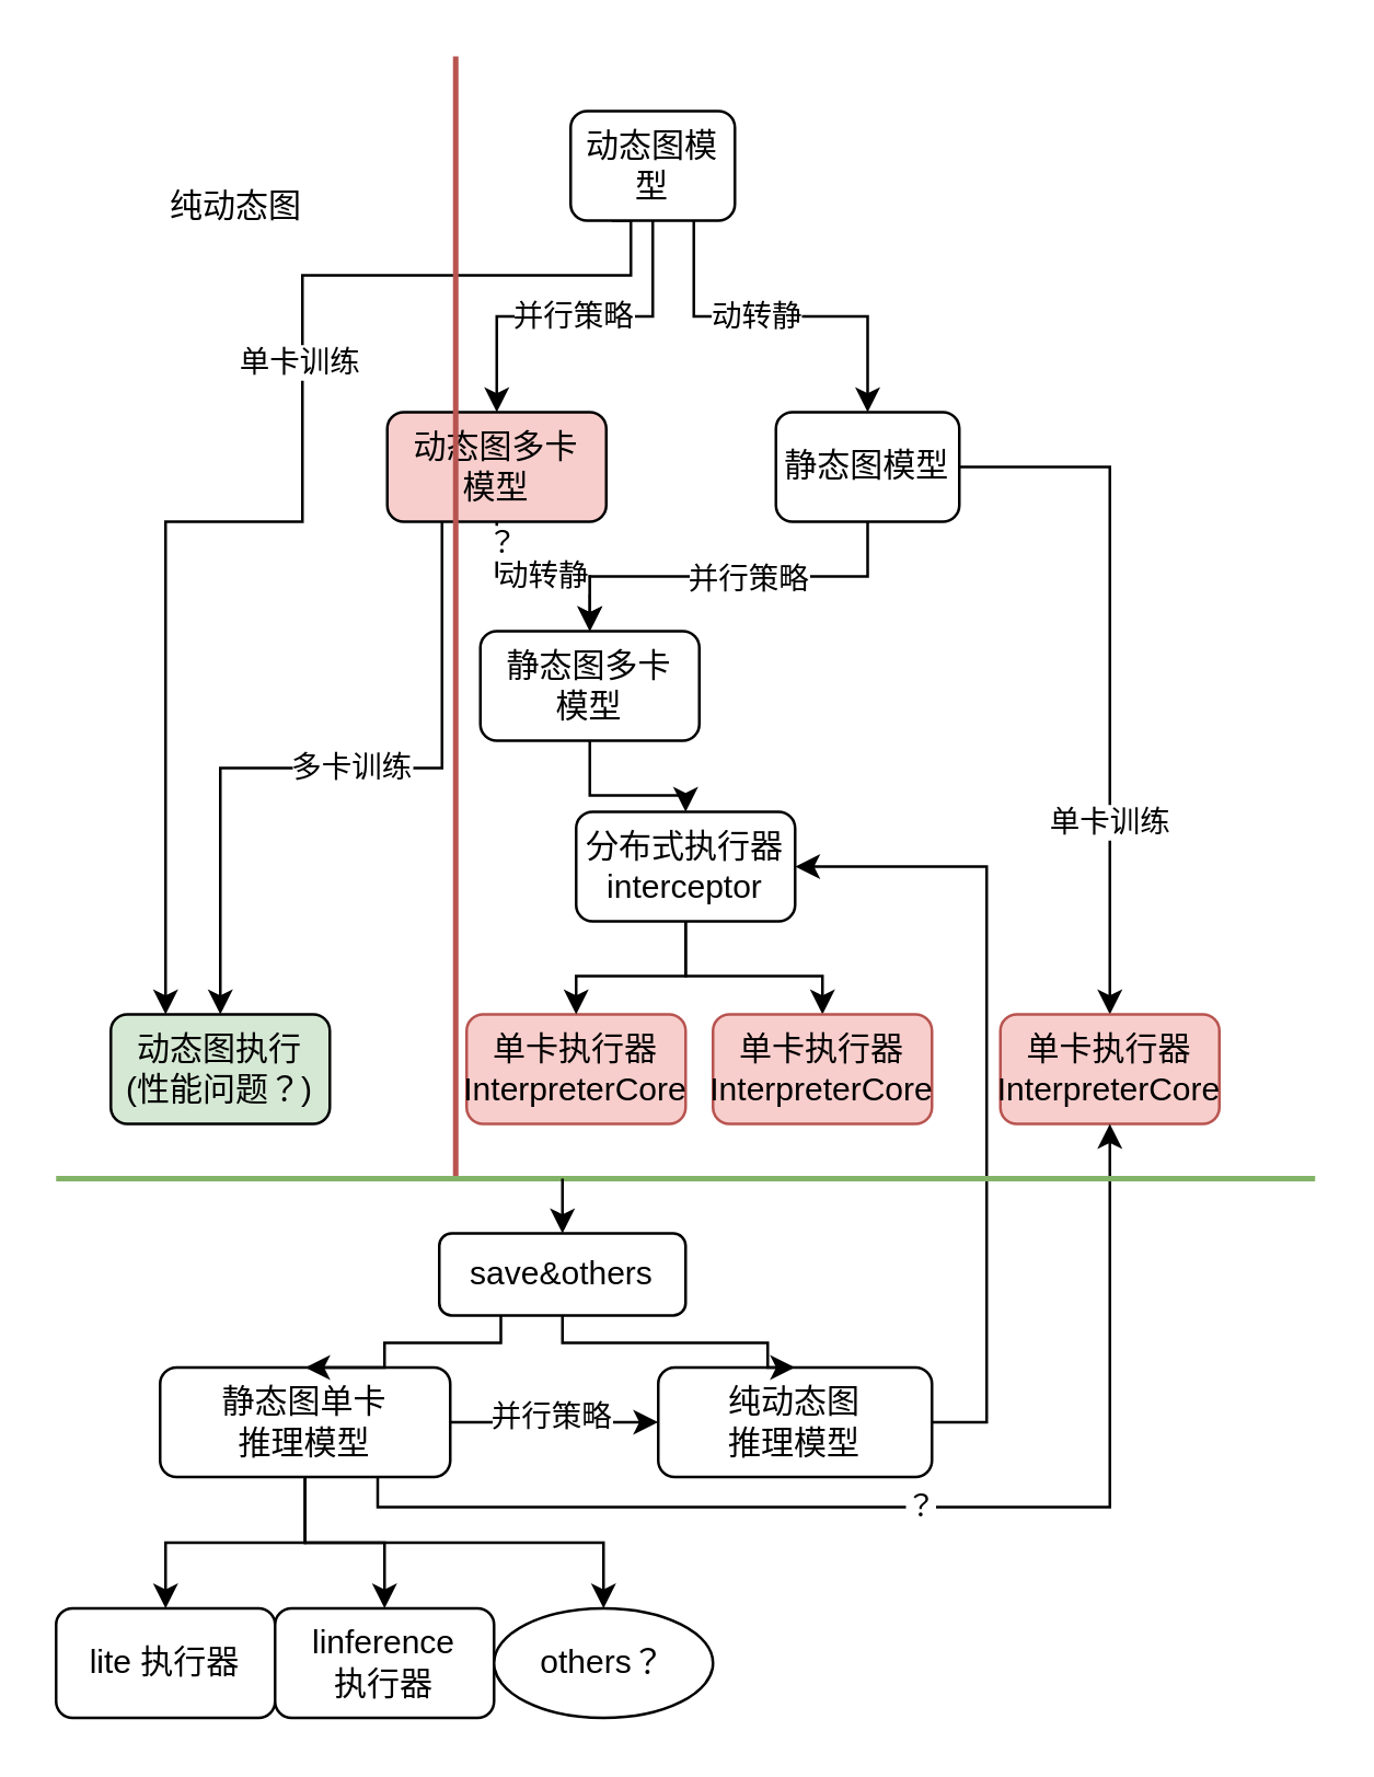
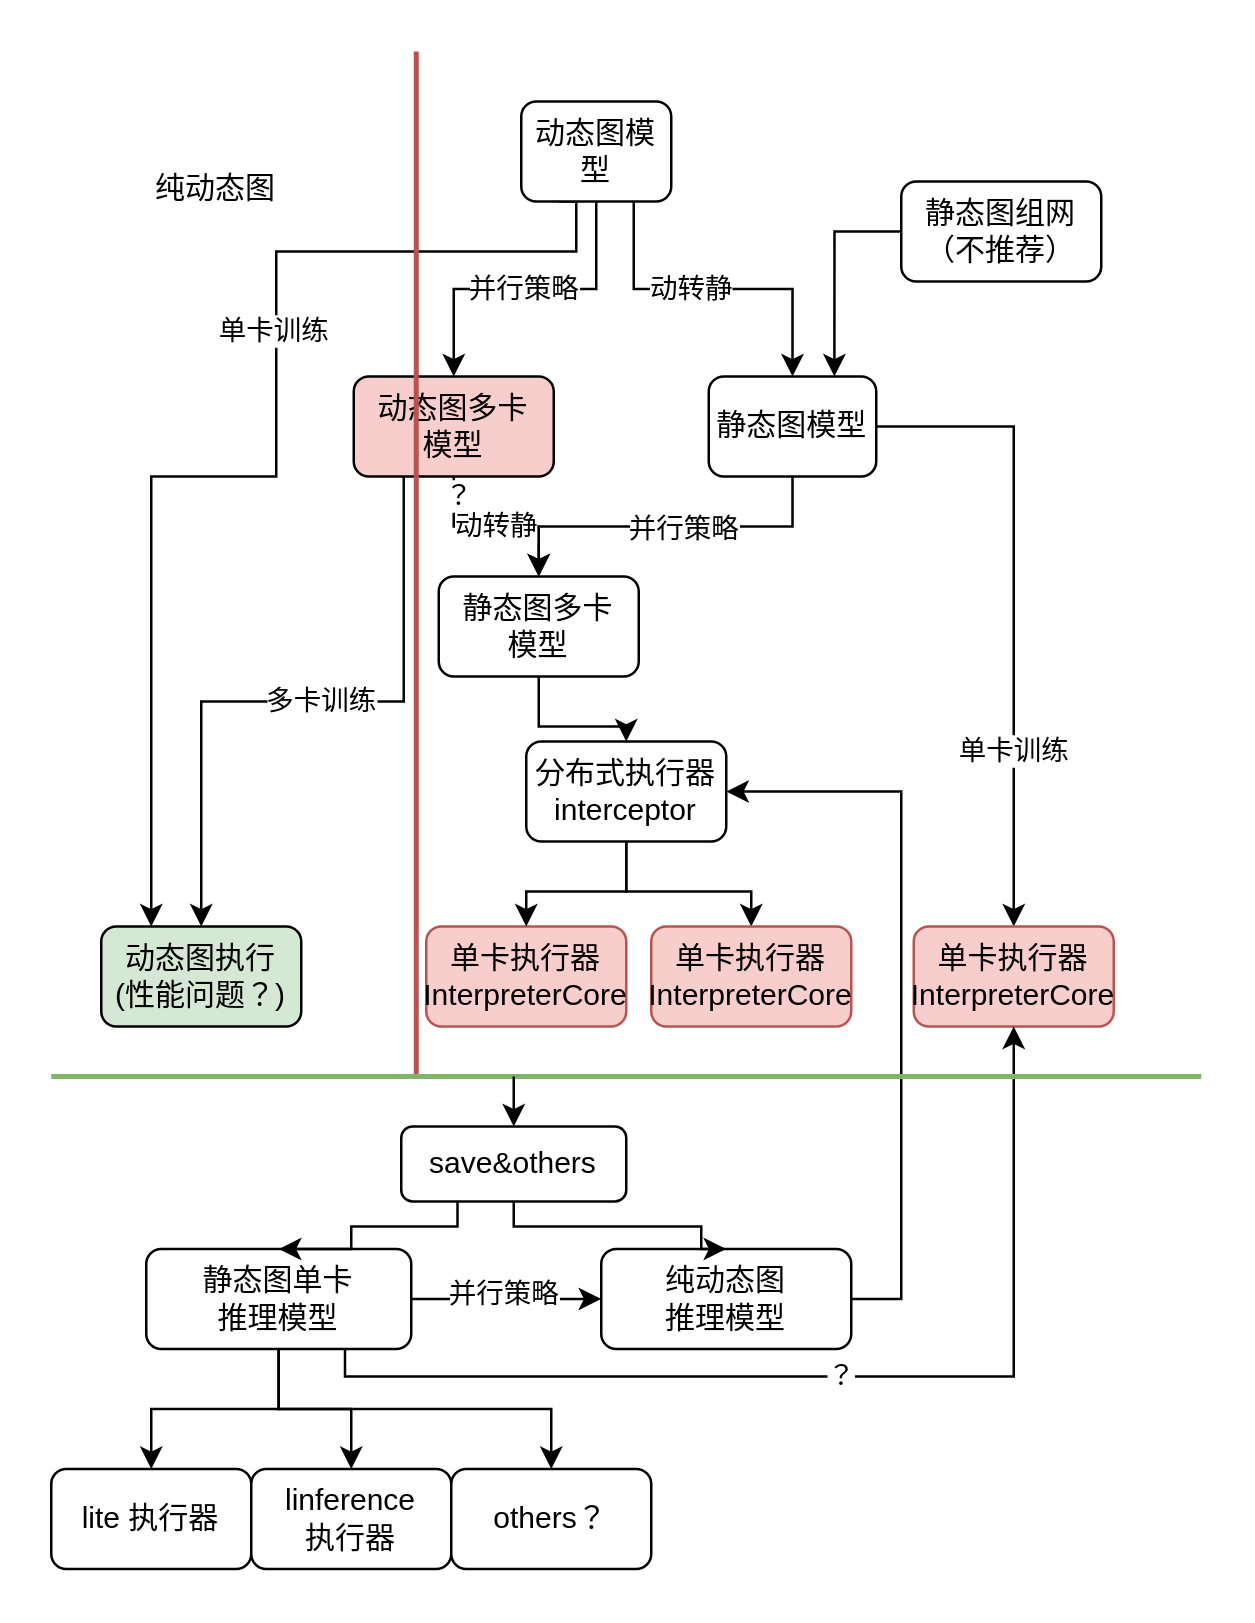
+ <mxCell id="26" value="静态图组网&lt;br&gt;（不推荐）" style="rounded=1;whiteSpace=wrap;html=1;" vertex="1" parent="1"><mxGeometry x="360" y="72" width="80" height="40" as="geometry" /></mxCell>
+ <mxCell id="25" style="edgeStyle=orthogonalEdgeStyle;rounded=0;orthogonalLoop=1;jettySize=auto;html=1;exitX=0;exitY=0.5;exitDx=0;exitDy=0;entryX=0.75;entryY=0;entryDx=0;entryDy=0;" edge="1" parent="1" source="26" target="17"><mxGeometry relative="1" as="geometry" /></mxCell>
- <mxCell id="43" value="others？" style="ellipse;whiteSpace=wrap;html=1;" vertex="1" parent="1"><mxGeometry x="180" y="587" width="80" height="40" as="geometry" /></mxCell>
+ <mxCell id="43" value="others？" style="rounded=1;whiteSpace=wrap;html=1;" vertex="1" parent="1"><mxGeometry x="180" y="587" width="80" height="40" as="geometry" /></mxCell>
